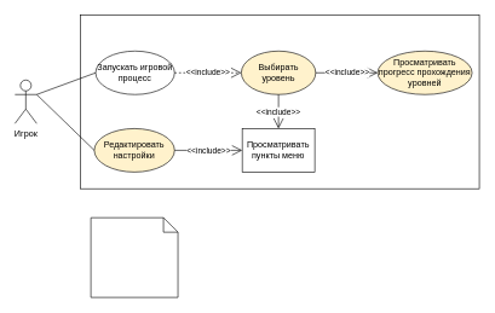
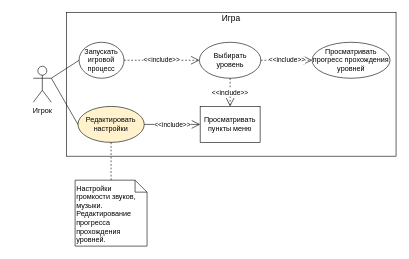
+ <mxCell id="4" value="&lt;font style=&quot;font-size: 14px&quot;&gt;Игра&lt;/font&gt;" style="text;html=1;strokeColor=none;fillColor=none;align=center;verticalAlign=middle;whiteSpace=wrap;rounded=0;" parent="1" vertex="1"><mxGeometry x="365" y="20" width="40" height="20" as="geometry" /></mxCell>
- <mxCell id="11" value="&lt;span&gt;Запускать игровой процесс&lt;/span&gt;" style="ellipse;whiteSpace=wrap;html=1;" parent="1" vertex="1"><mxGeometry x="131.25" y="70" width="108.75" height="60" as="geometry" /></mxCell>
+ <mxCell id="11" value="&lt;span&gt;Запускать игровой процесс&lt;/span&gt;" style="ellipse;whiteSpace=wrap;html=1;" parent="1" vertex="1"><mxGeometry x="131.25" y="70" width="75" height="60" as="geometry" /></mxCell>
- <mxCell id="7" value="Выбирать уровень" style="ellipse;whiteSpace=wrap;html=1;fillColor=#fff2cc;" parent="1" vertex="1"><mxGeometry x="332" y="70" width="102.5" height="60" as="geometry" /></mxCell>
+ <mxCell id="7" value="Выбирать уровень" style="ellipse;whiteSpace=wrap;html=1;" parent="1" vertex="1"><mxGeometry x="332" y="70" width="102.5" height="60" as="geometry" /></mxCell>
- <mxCell id="19" value="&amp;lt;&amp;lt;include&amp;gt;&amp;gt;" style="endArrow=open;endSize=12;dashed=0;html=1;entryX=0;entryY=0.5;entryDx=0;entryDy=0;exitX=1;exitY=0.5;exitDx=0;exitDy=0;" edge="1" parent="1" source="7" target="18"><mxGeometry width="160" relative="1" as="geometry"><mxPoint x="250" y="110" as="sourcePoint" /><mxPoint x="342" y="110" as="targetPoint" /></mxGeometry></mxCell>
+ <mxCell id="19" value="&amp;lt;&amp;lt;include&amp;gt;&amp;gt;" style="endArrow=open;endSize=12;dashed=1;html=1;entryX=0;entryY=0.5;entryDx=0;entryDy=0;exitX=1;exitY=0.5;exitDx=0;exitDy=0;" edge="1" parent="1" source="7" target="18"><mxGeometry width="160" relative="1" as="geometry"><mxPoint x="250" y="110" as="sourcePoint" /><mxPoint x="342" y="110" as="targetPoint" /></mxGeometry></mxCell>
- <mxCell id="18" value="Просматривать прогресс прохождения уровней" style="ellipse;whiteSpace=wrap;html=1;fillColor=#fff2cc;" vertex="1" parent="1"><mxGeometry x="520" y="70" width="130" height="60" as="geometry" /></mxCell>
+ <mxCell id="18" value="Просматривать прогресс прохождения уровней" style="ellipse;whiteSpace=wrap;html=1;" vertex="1" parent="1"><mxGeometry x="520" y="70" width="130" height="60" as="geometry" /></mxCell>
- <mxCell id="2" value="Игрок" style="shape=umlActor;verticalLabelPosition=bottom;verticalAlign=top;html=1;outlineConnect=0;" parent="1" vertex="1"><mxGeometry x="20" y="110" width="30" height="60" as="geometry" /></mxCell>
+ <mxCell id="2" value="Игрок" style="shape=umlActor;verticalLabelPosition=bottom;verticalAlign=top;html=1;outlineConnect=0;" parent="1" vertex="1"><mxGeometry x="55" y="110" width="30" height="60" as="geometry" /></mxCell>
- <mxCell id="9" value="&amp;lt;&amp;lt;include&amp;gt;&amp;gt;" style="endArrow=open;endSize=12;dashed=0;html=1;entryX=0.5;entryY=0;entryDx=0;entryDy=0;exitX=0.5;exitY=1;exitDx=0;exitDy=0;" parent="1" source="7" target="5" edge="1"><mxGeometry width="160" relative="1" as="geometry"><mxPoint x="330" y="270" as="sourcePoint" /><mxPoint x="490" y="270" as="targetPoint" /></mxGeometry></mxCell>
+ <mxCell id="9" value="&amp;lt;&amp;lt;include&amp;gt;&amp;gt;" style="endArrow=open;endSize=12;dashed=1;html=1;entryX=0.5;entryY=0;entryDx=0;entryDy=0;exitX=0.5;exitY=1;exitDx=0;exitDy=0;" parent="1" source="7" target="5" edge="1"><mxGeometry width="160" relative="1" as="geometry"><mxPoint x="330" y="270" as="sourcePoint" /><mxPoint x="490" y="270" as="targetPoint" /></mxGeometry></mxCell>
+ <mxCell id="14" value="" style="endArrow=none;dashed=1;html=1;entryX=0.5;entryY=1;entryDx=0;entryDy=0;exitX=0.5;exitY=0;exitDx=0;exitDy=0;" edge="1" parent="1" source="17" target="6"><mxGeometry width="50" height="50" relative="1" as="geometry"><mxPoint x="290" y="300" as="sourcePoint" /><mxPoint x="220" y="300" as="targetPoint" /></mxGeometry></mxCell>
+ <mxCell id="17" value="Настройки громкости звуков, музыки. Редактирование прогресса прохождения уровней." style="text;html=1;strokeColor=none;fillColor=none;align=left;verticalAlign=top;whiteSpace=wrap;rounded=0;" vertex="1" parent="15"><mxGeometry width="120" height="110.0" as="geometry" /></mxCell>
